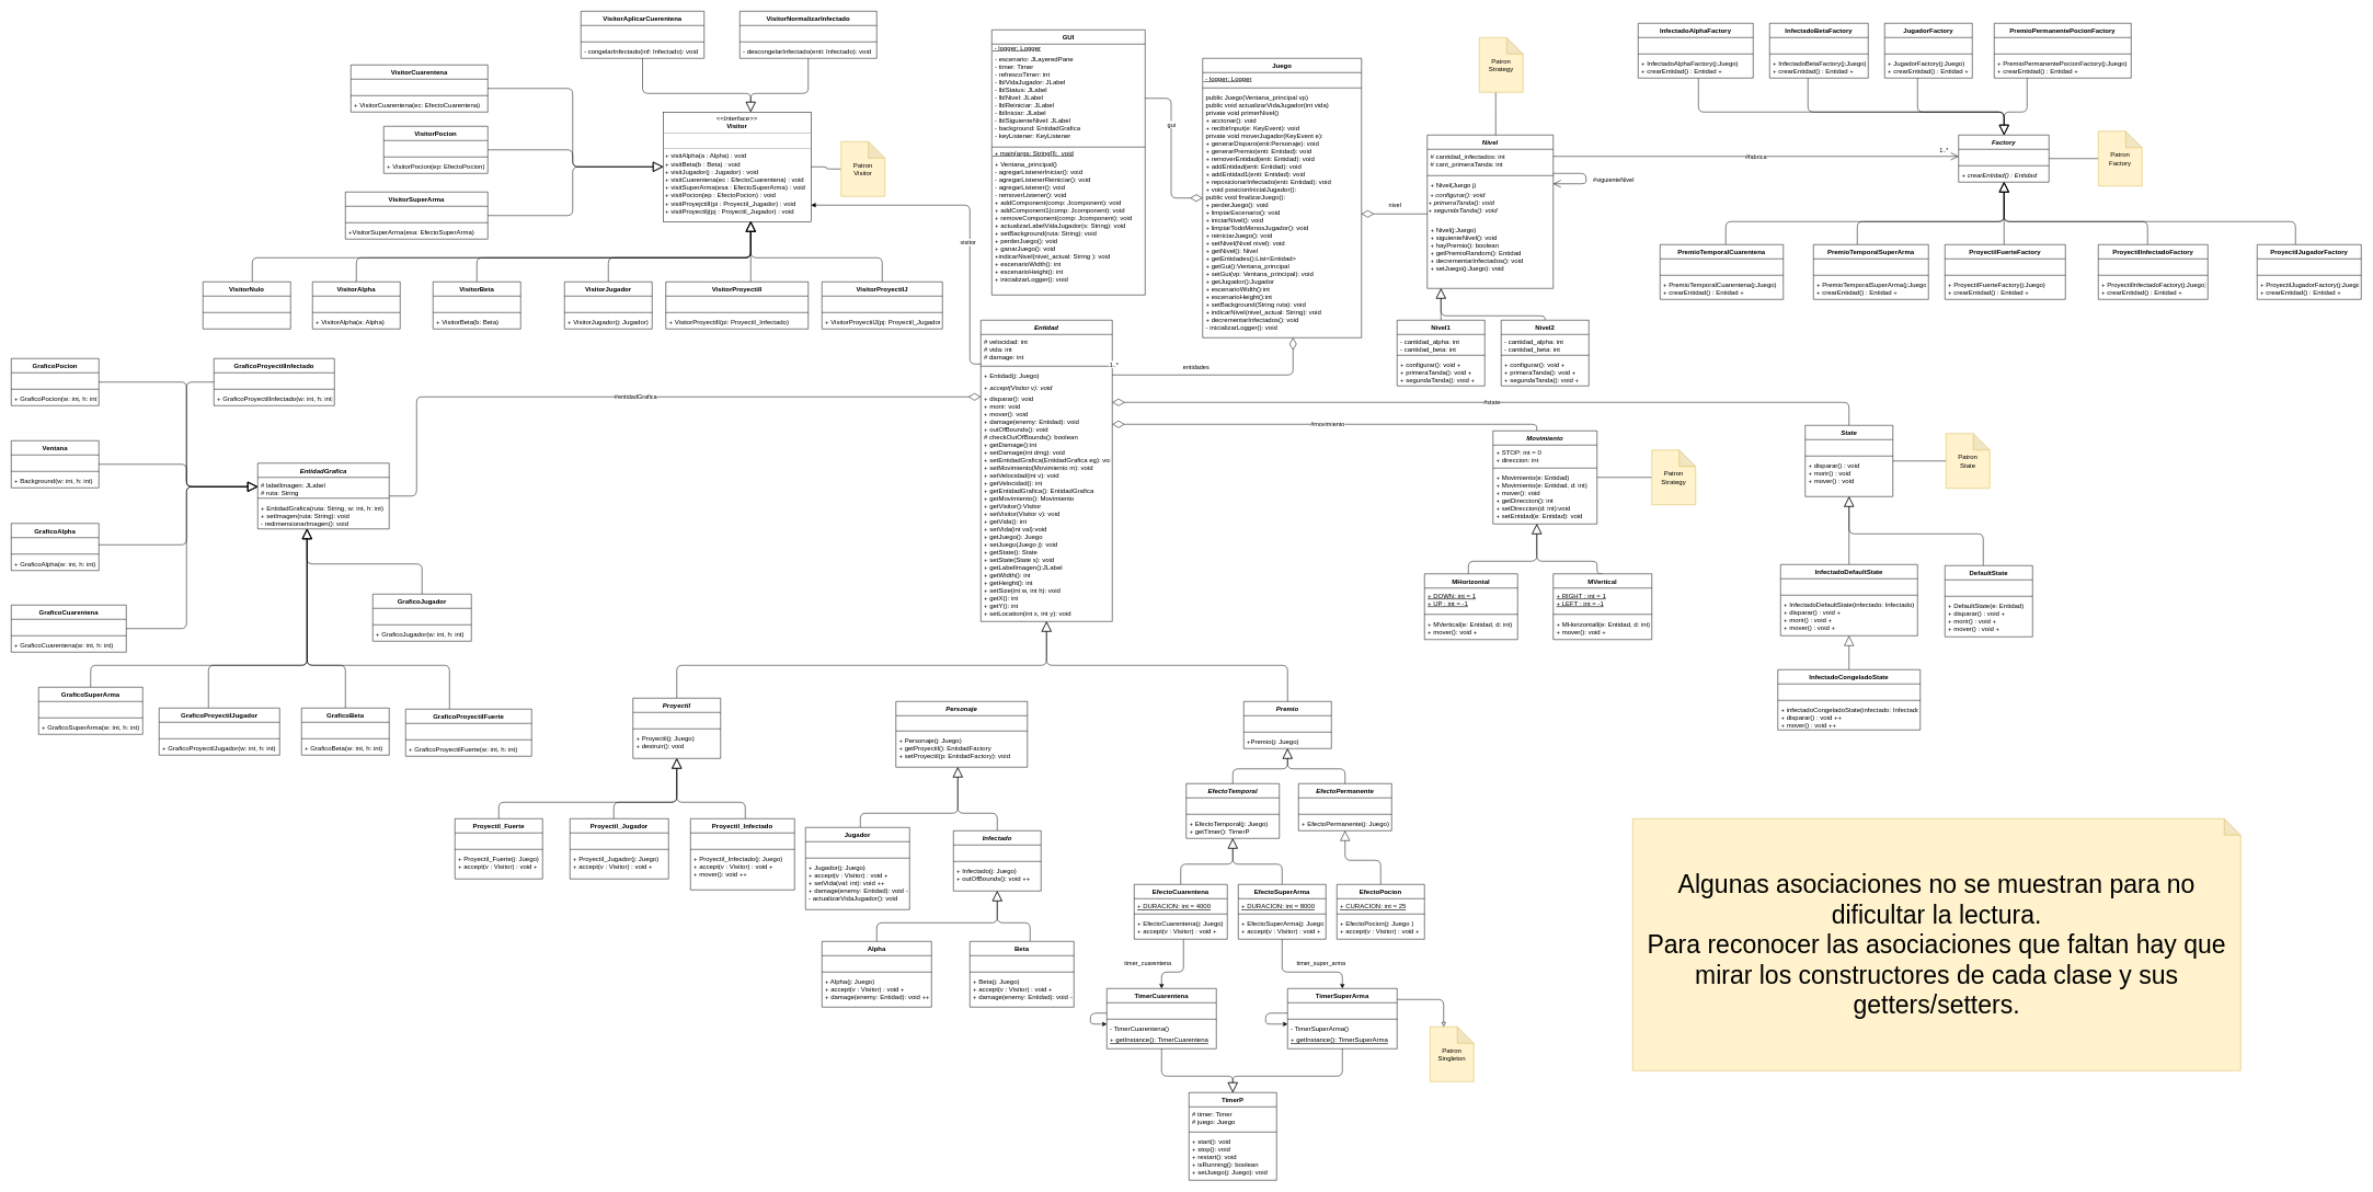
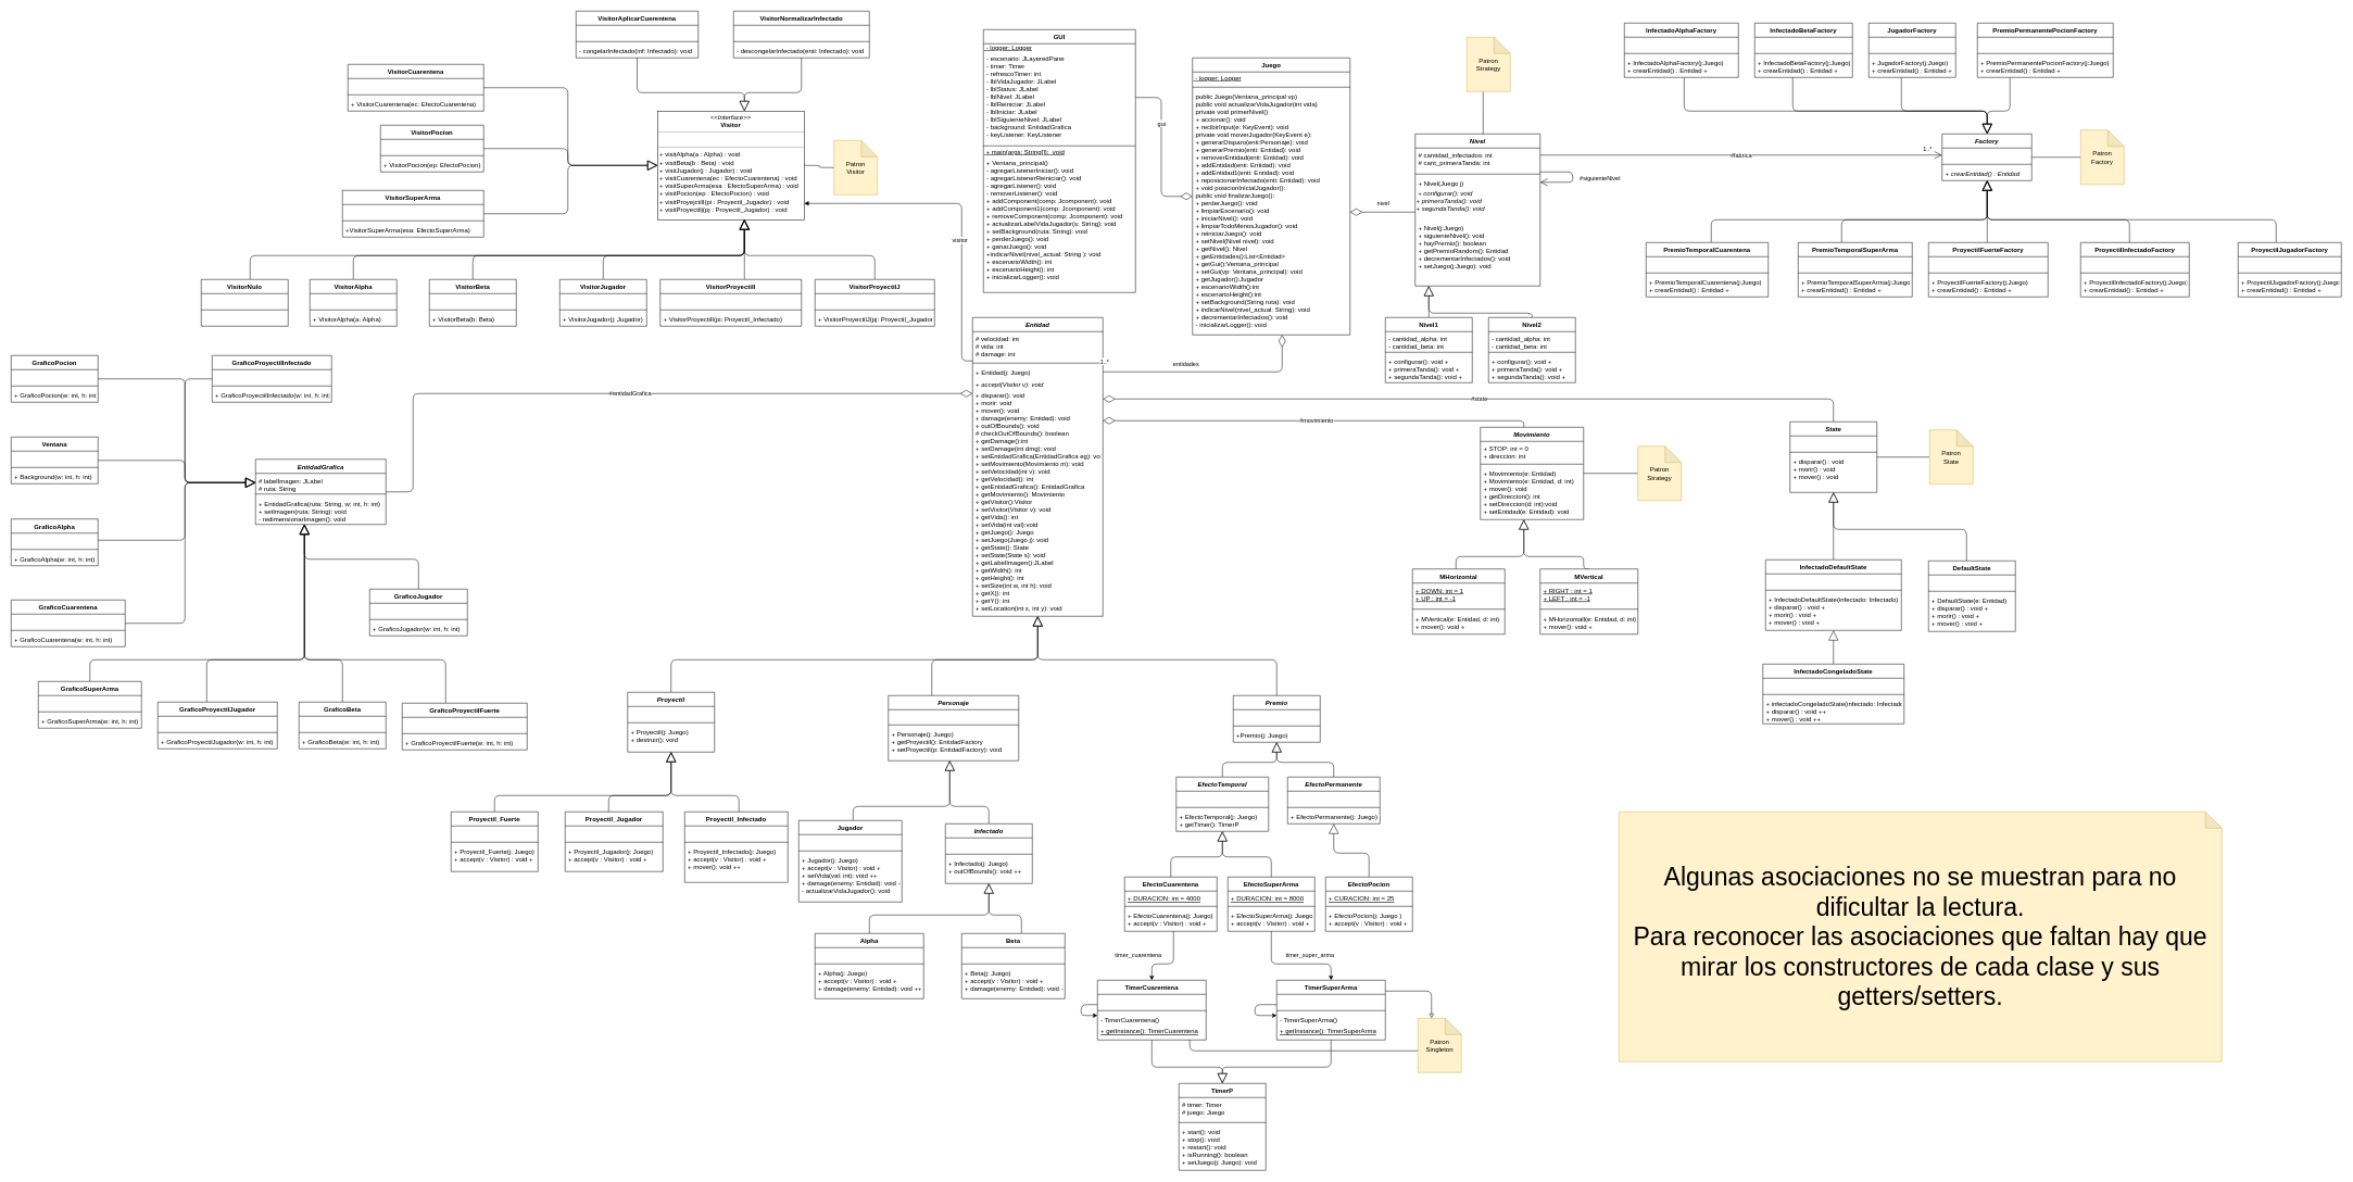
+ <mxCell id="5" style="edgeStyle=orthogonalEdgeStyle;rounded=1;orthogonalLoop=1;jettySize=auto;html=1;endArrow=block;endFill=0;endSize=16;" parent="1" source="70" target="86" edge="1"><mxGeometry relative="1" as="geometry"><Array as="points"><mxPoint x="1715" y="1214" /><mxPoint x="1910" y="1214" /></Array><mxPoint x="1870" y="1112" as="targetPoint" /></mxGeometry></mxCell>
+ <mxCell id="193" style="edgeStyle=orthogonalEdgeStyle;rounded=1;orthogonalLoop=1;jettySize=auto;html=1;entryX=0;entryY=0;entryDx=25;entryDy=0;entryPerimeter=0;endArrow=none;endFill=0;" parent="1" source="195" target="207" edge="1"><mxGeometry relative="1" as="geometry"><mxPoint x="2280" y="1924" as="sourcePoint" /><Array as="points"><mxPoint x="2190" y="1934" /><mxPoint x="2635" y="1934" /></Array></mxGeometry></mxCell>
